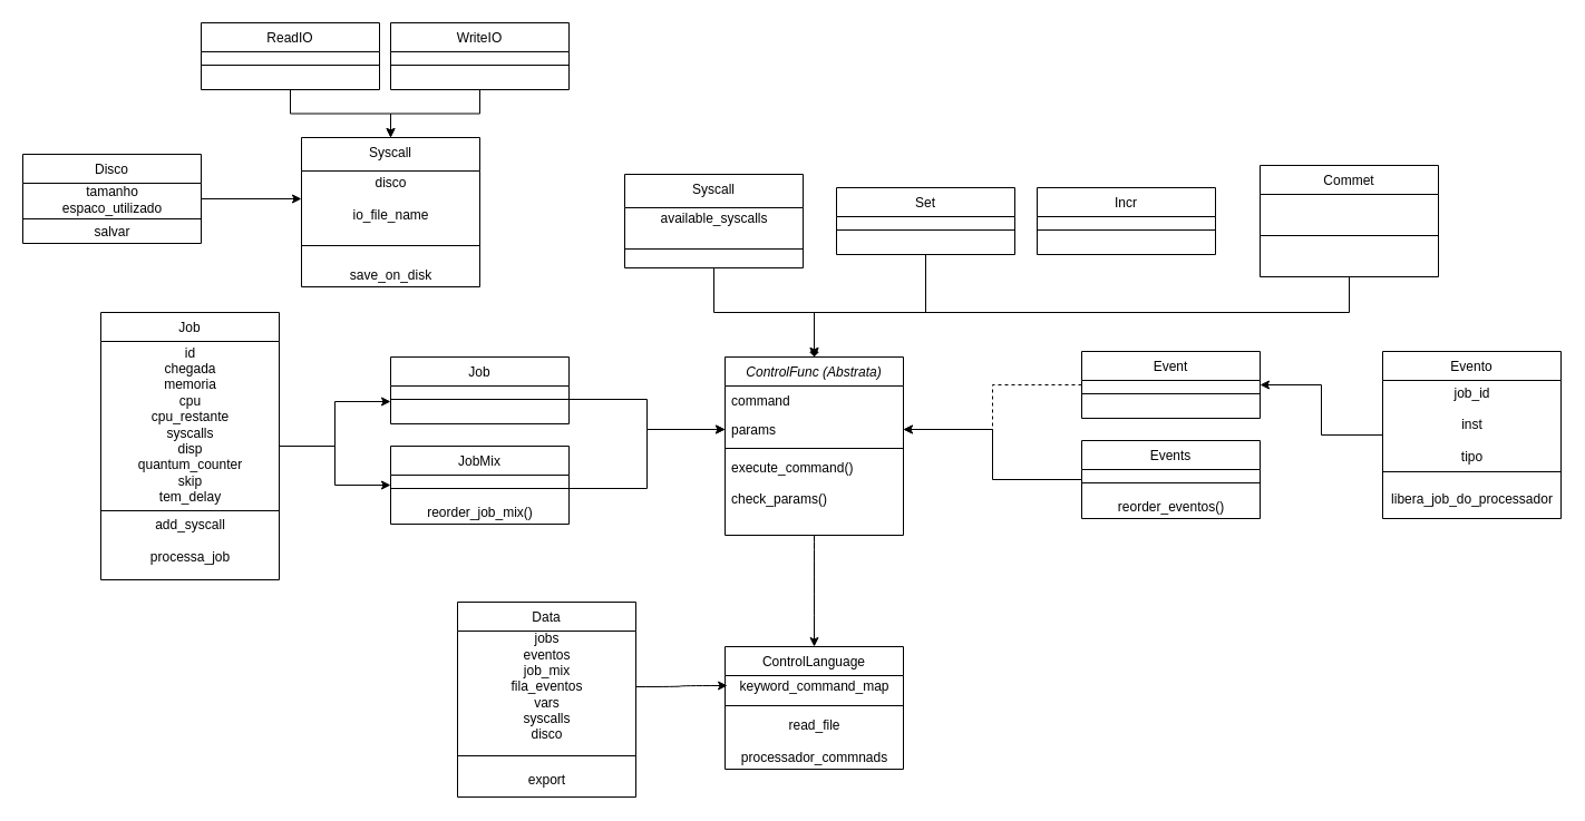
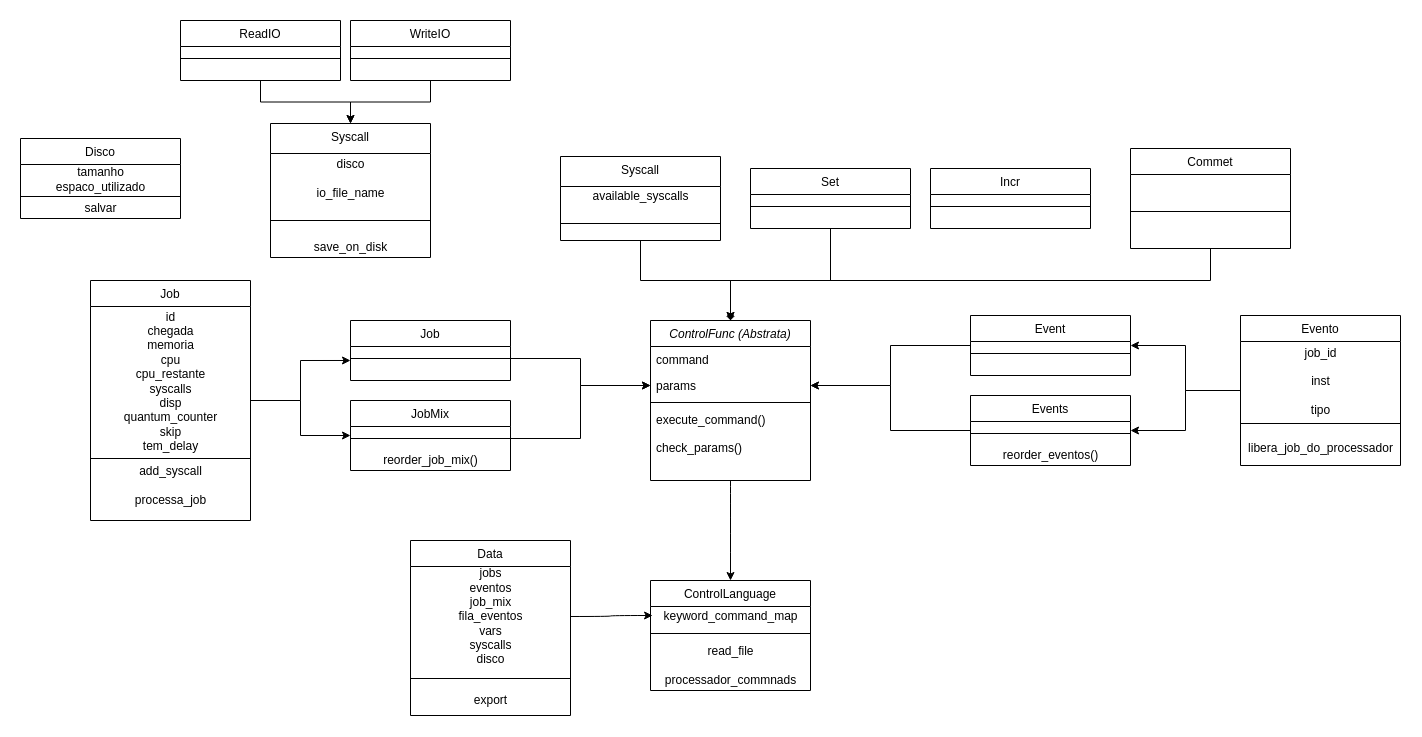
- <mxCell id="56" style="edgeStyle=orthogonalEdgeStyle;rounded=0;orthogonalLoop=1;jettySize=auto;html=1;" parent="1" source="57" target="35" edge="1"><mxGeometry relative="1" as="geometry" /></mxCell>
- <mxCell id="20" style="edgeStyle=orthogonalEdgeStyle;rounded=0;orthogonalLoop=1;jettySize=auto;html=1;entryX=1;entryY=0.5;entryDx=0;entryDy=0;dashed=1;" parent="1" source="21" target="5" edge="1"><mxGeometry relative="1" as="geometry" /></mxCell>
+ <mxCell id="20" style="edgeStyle=orthogonalEdgeStyle;rounded=0;orthogonalLoop=1;jettySize=auto;html=1;entryX=1;entryY=0.5;entryDx=0;entryDy=0;" parent="1" source="21" target="5" edge="1"><mxGeometry relative="1" as="geometry" /></mxCell>
+ <mxCell id="45" style="edgeStyle=orthogonalEdgeStyle;rounded=0;orthogonalLoop=1;jettySize=auto;html=1;entryX=1;entryY=0.5;entryDx=0;entryDy=0;" parent="1" source="46" target="24" edge="1"><mxGeometry relative="1" as="geometry" /></mxCell>
